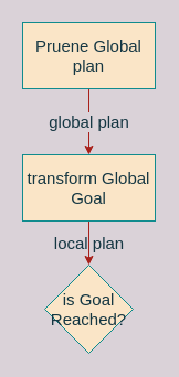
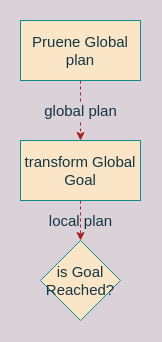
- <mxCell id="2" value="global plan" style="edgeStyle=orthogonalEdgeStyle;rounded=1;orthogonalLoop=1;jettySize=auto;html=1;fontSize=15;strokeColor=#A8201A;fillColor=#FAE5C7;labelBackgroundColor=#DAD2D8;fontColor=#143642;strokeWidth=1;" edge="1" parent="1" source="3" target="5"><mxGeometry relative="1" as="geometry" /></mxCell>
+ <mxCell id="2" value="global plan" style="edgeStyle=orthogonalEdgeStyle;rounded=1;orthogonalLoop=1;jettySize=auto;html=1;fontSize=15;strokeColor=#A8201A;fillColor=#FAE5C7;labelBackgroundColor=#DAD2D8;fontColor=#143642;strokeWidth=1;dashed=1;" edge="1" parent="1" source="3" target="5"><mxGeometry relative="1" as="geometry" /></mxCell>
- <mxCell id="4" value="local plan" style="edgeStyle=orthogonalEdgeStyle;curved=0;rounded=1;sketch=0;orthogonalLoop=1;jettySize=auto;html=1;exitX=0.5;exitY=1;exitDx=0;exitDy=0;entryX=0.5;entryY=0;entryDx=0;entryDy=0;fontColor=#143642;strokeColor=#A8201A;fillColor=#FAE5C7;strokeWidth=1;fontSize=15;labelBackgroundColor=none;" edge="1" parent="1" source="5" target="6"><mxGeometry relative="1" as="geometry" /></mxCell>
+ <mxCell id="4" value="local plan" style="edgeStyle=orthogonalEdgeStyle;curved=0;rounded=1;sketch=0;orthogonalLoop=1;jettySize=auto;html=1;exitX=0.5;exitY=1;exitDx=0;exitDy=0;entryX=0.5;entryY=0;entryDx=0;entryDy=0;fontColor=#143642;strokeColor=#A8201A;fillColor=#FAE5C7;strokeWidth=1;fontSize=15;labelBackgroundColor=none;dashed=1;" edge="1" parent="1" source="5" target="6"><mxGeometry relative="1" as="geometry" /></mxCell>
